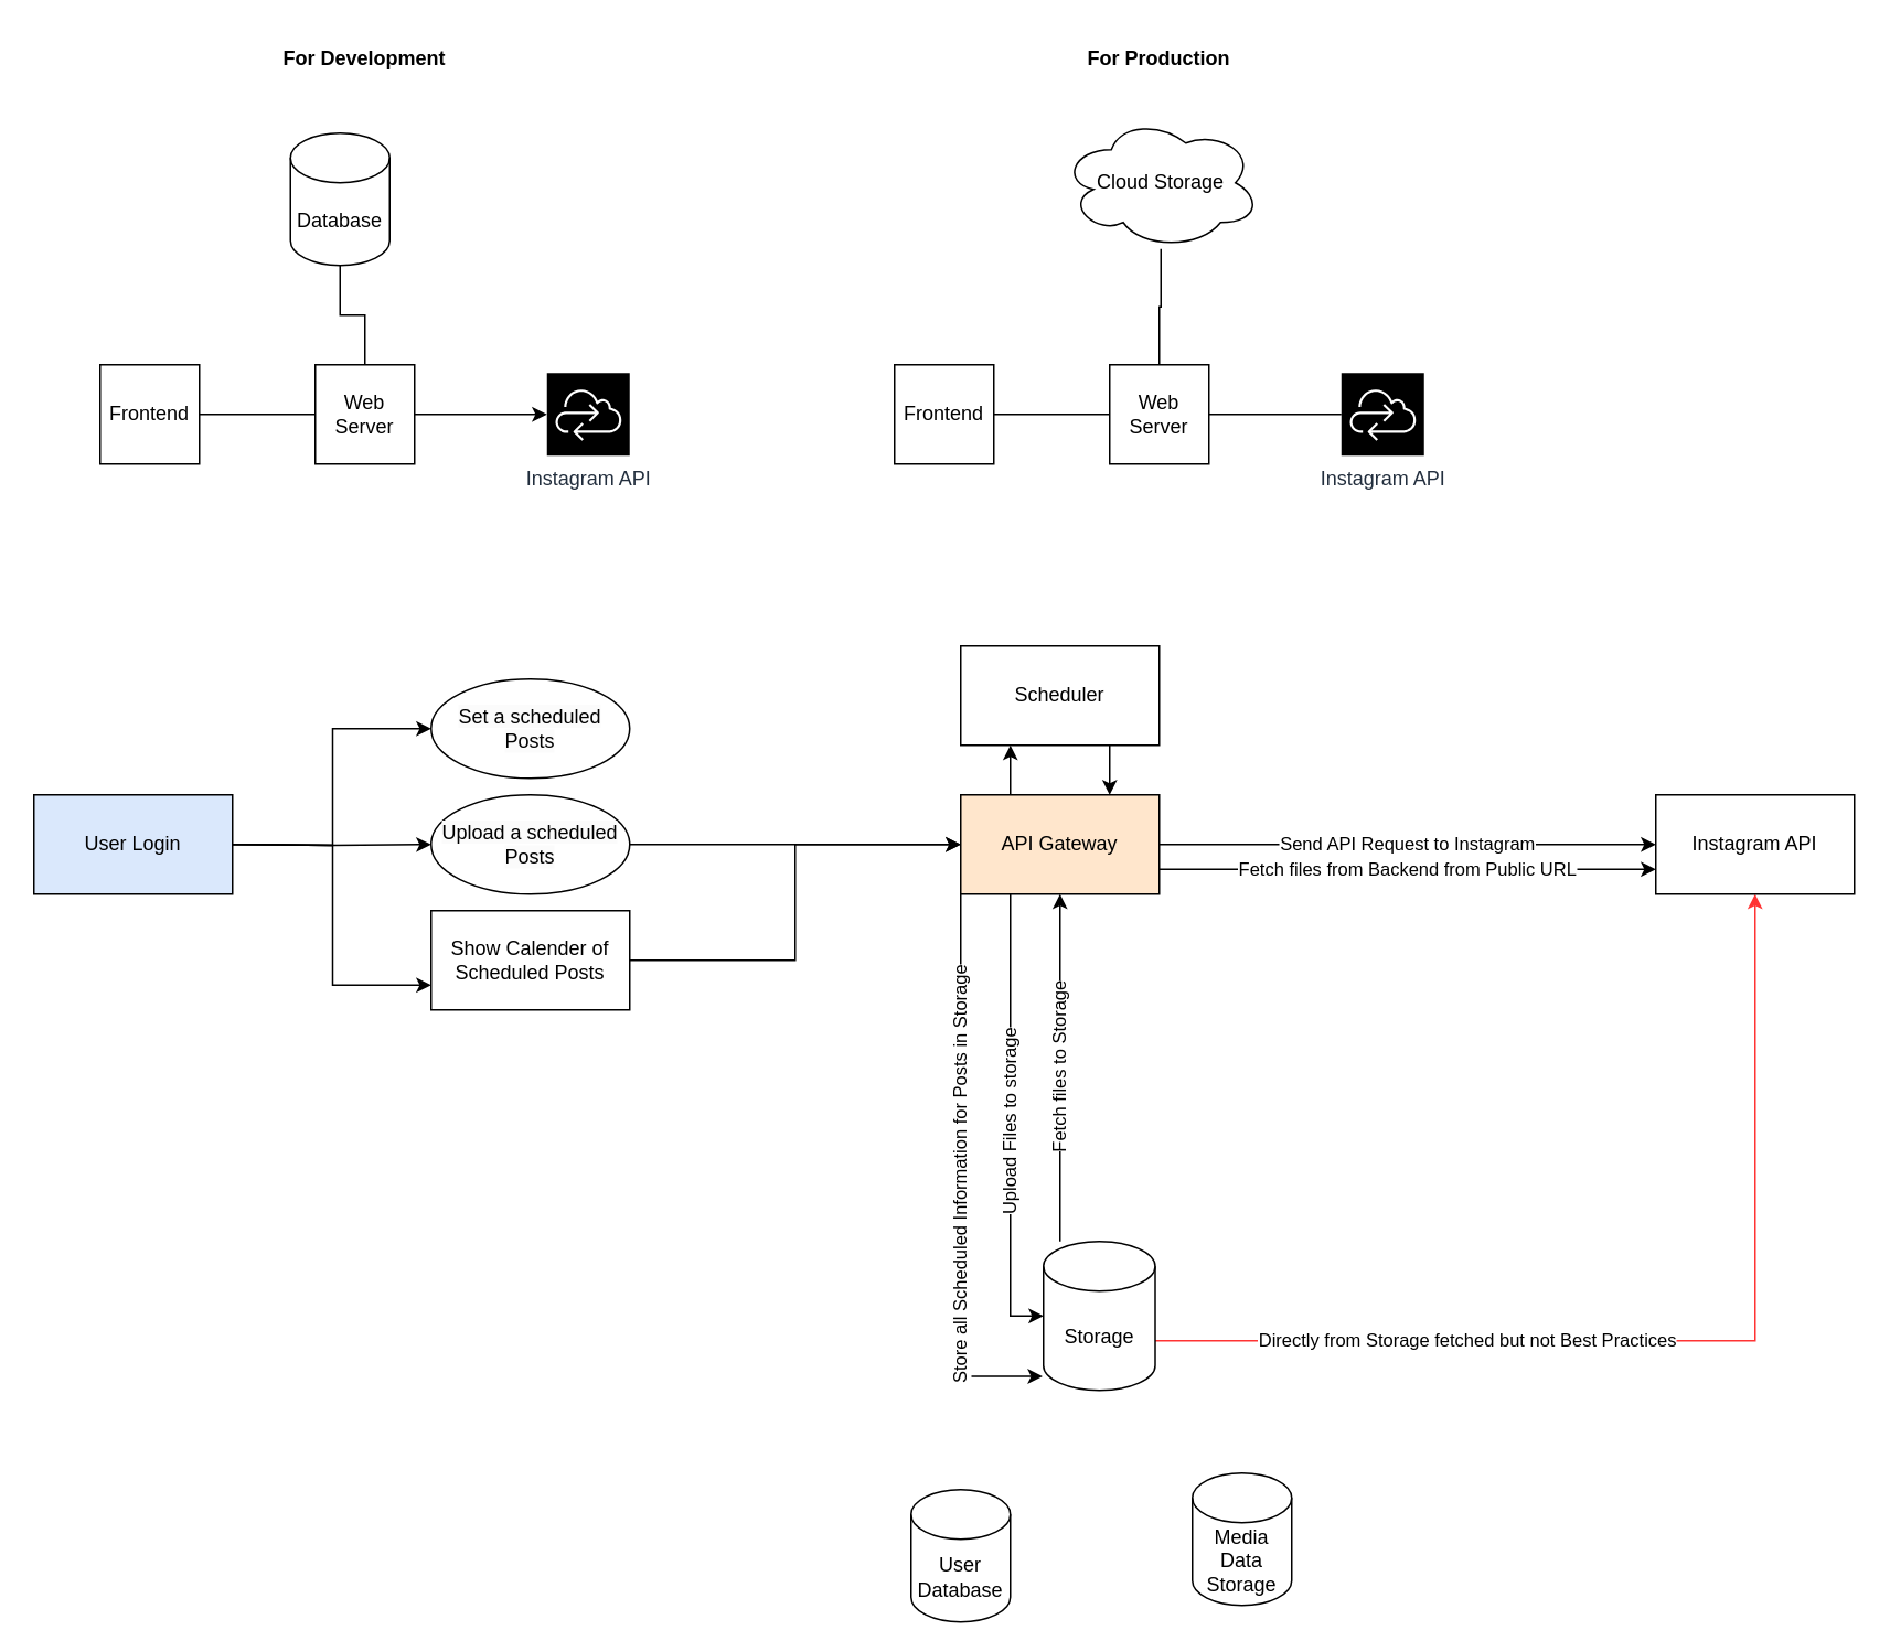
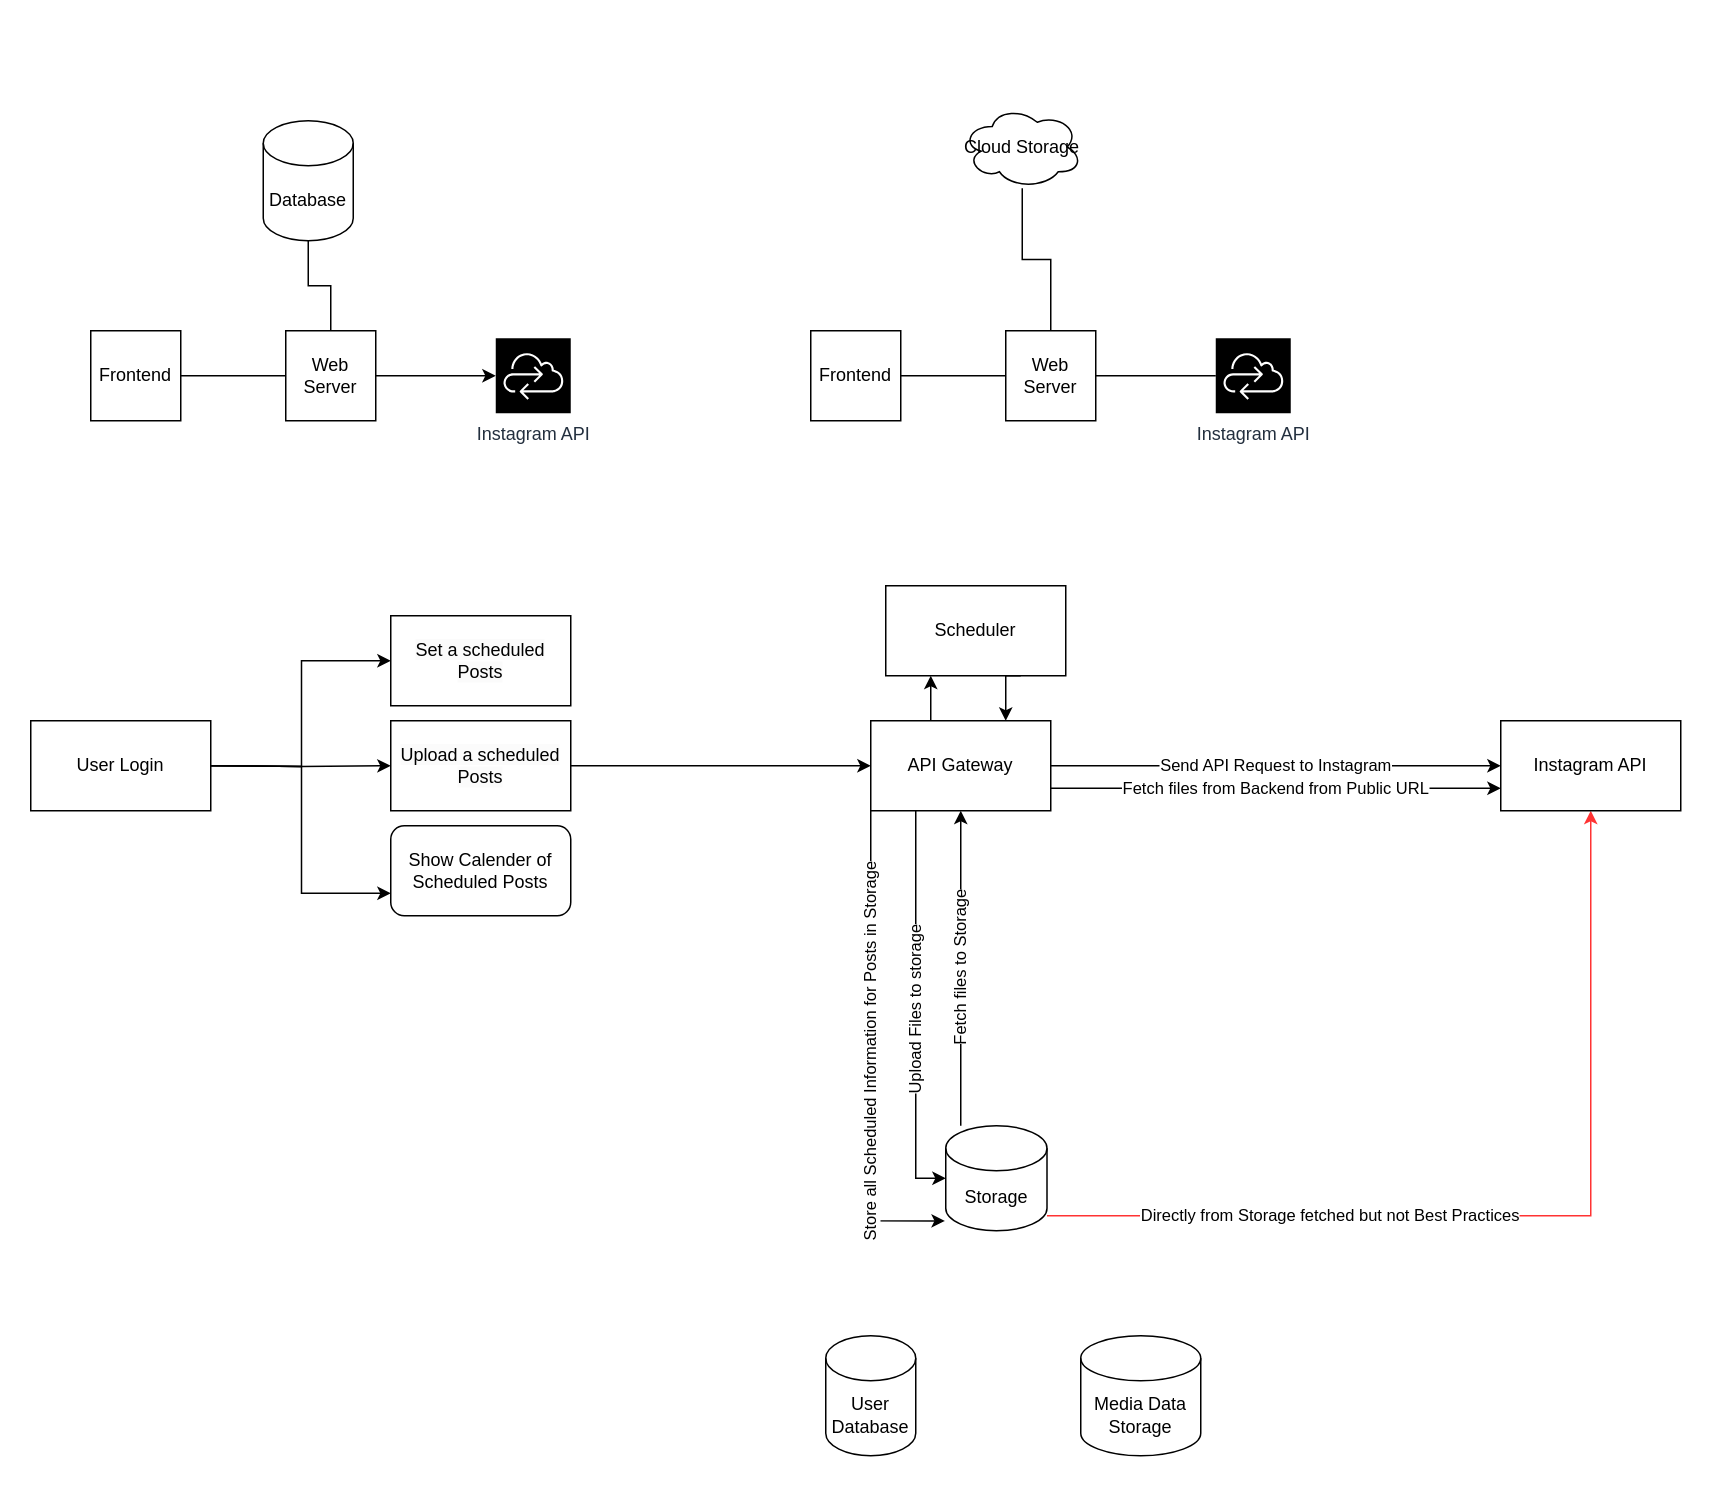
- <mxCell id="2" value="&lt;b&gt;For Development&lt;/b&gt;" style="text;html=1;align=center;verticalAlign=middle;whiteSpace=wrap;rounded=0;" vertex="1" parent="1"><mxGeometry x="155" y="20" width="130" height="30" as="geometry" /></mxCell>
- <mxCell id="3" value="&lt;b&gt;For Production&lt;/b&gt;" style="text;html=1;align=center;verticalAlign=middle;whiteSpace=wrap;rounded=0;" vertex="1" parent="1"><mxGeometry x="635" y="20" width="130" height="30" as="geometry" /></mxCell>
- <mxCell id="17" value="Cloud Storage" style="ellipse;shape=cloud;whiteSpace=wrap;html=1;" vertex="1" parent="1"><mxGeometry x="641" y="70" width="120" height="80" as="geometry" /></mxCell>
+ <mxCell id="17" value="Cloud Storage" style="ellipse;shape=cloud;whiteSpace=wrap;html=1;" vertex="1" parent="1"><mxGeometry x="641" y="70" width="80" height="55" as="geometry" /></mxCell>
- <mxCell id="26" value="Scheduler" style="rounded=0;whiteSpace=wrap;html=1;" vertex="1" parent="1"><mxGeometry x="580" y="390" width="120" height="60" as="geometry" /></mxCell>
+ <mxCell id="26" value="Scheduler" style="rounded=0;whiteSpace=wrap;html=1;" vertex="1" parent="1"><mxGeometry x="590" y="390" width="120" height="60" as="geometry" /></mxCell>
- <mxCell id="35" value="&lt;span style=&quot;color: rgb(0, 0, 0); font-family: Helvetica; font-size: 12px; font-style: normal; font-variant-ligatures: normal; font-variant-caps: normal; font-weight: 400; letter-spacing: normal; orphans: 2; text-align: center; text-indent: 0px; text-transform: none; widows: 2; word-spacing: 0px; -webkit-text-stroke-width: 0px; white-space: normal; background-color: rgb(251, 251, 251); text-decoration-thickness: initial; text-decoration-style: initial; text-decoration-color: initial; display: inline !important; float: none;&quot;&gt;Set a scheduled Posts&lt;/span&gt;" style="ellipse;whiteSpace=wrap;html=1;" vertex="1" parent="1"><mxGeometry x="260" y="410" width="120" height="60" as="geometry" /></mxCell>
+ <mxCell id="35" value="&lt;span style=&quot;color: rgb(0, 0, 0); font-family: Helvetica; font-size: 12px; font-style: normal; font-variant-ligatures: normal; font-variant-caps: normal; font-weight: 400; letter-spacing: normal; orphans: 2; text-align: center; text-indent: 0px; text-transform: none; widows: 2; word-spacing: 0px; -webkit-text-stroke-width: 0px; white-space: normal; background-color: rgb(251, 251, 251); text-decoration-thickness: initial; text-decoration-style: initial; text-decoration-color: initial; display: inline !important; float: none;&quot;&gt;Set a scheduled Posts&lt;/span&gt;" style="rounded=0;whiteSpace=wrap;html=1;" vertex="1" parent="1"><mxGeometry x="260" y="410" width="120" height="60" as="geometry" /></mxCell>
- <mxCell id="21" value="User Login" style="rounded=0;whiteSpace=wrap;html=1;fillColor=#dae8fc;" vertex="1" parent="1"><mxGeometry x="20" y="480" width="120" height="60" as="geometry" /></mxCell>
+ <mxCell id="21" value="User Login" style="rounded=0;whiteSpace=wrap;html=1;" vertex="1" parent="1"><mxGeometry x="20" y="480" width="120" height="60" as="geometry" /></mxCell>
- <mxCell id="32" value="&lt;meta charset=&quot;utf-8&quot;&gt;&lt;span style=&quot;color: rgb(0, 0, 0); font-family: Helvetica; font-size: 12px; font-style: normal; font-variant-ligatures: normal; font-variant-caps: normal; font-weight: 400; letter-spacing: normal; orphans: 2; text-align: center; text-indent: 0px; text-transform: none; widows: 2; word-spacing: 0px; -webkit-text-stroke-width: 0px; white-space: normal; background-color: rgb(251, 251, 251); text-decoration-thickness: initial; text-decoration-style: initial; text-decoration-color: initial; display: inline !important; float: none;&quot;&gt;Upload a scheduled Posts&lt;/span&gt;" style="ellipse;whiteSpace=wrap;html=1;" vertex="1" parent="1"><mxGeometry x="260" y="480" width="120" height="60" as="geometry" /></mxCell>
+ <mxCell id="32" value="&lt;meta charset=&quot;utf-8&quot;&gt;&lt;span style=&quot;color: rgb(0, 0, 0); font-family: Helvetica; font-size: 12px; font-style: normal; font-variant-ligatures: normal; font-variant-caps: normal; font-weight: 400; letter-spacing: normal; orphans: 2; text-align: center; text-indent: 0px; text-transform: none; widows: 2; word-spacing: 0px; -webkit-text-stroke-width: 0px; white-space: normal; background-color: rgb(251, 251, 251); text-decoration-thickness: initial; text-decoration-style: initial; text-decoration-color: initial; display: inline !important; float: none;&quot;&gt;Upload a scheduled Posts&lt;/span&gt;" style="rounded=0;whiteSpace=wrap;html=1;" vertex="1" parent="1"><mxGeometry x="260" y="480" width="120" height="60" as="geometry" /></mxCell>
- <mxCell id="30" value="API Gateway" style="rounded=0;whiteSpace=wrap;html=1;fillColor=#ffe6cc;" vertex="1" parent="1"><mxGeometry x="580" y="480" width="120" height="60" as="geometry" /></mxCell>
+ <mxCell id="30" value="API Gateway" style="rounded=0;whiteSpace=wrap;html=1;" vertex="1" parent="1"><mxGeometry x="580" y="480" width="120" height="60" as="geometry" /></mxCell>
- <mxCell id="34" value="Show Calender of Scheduled Posts" style="rounded=0;whiteSpace=wrap;html=1;" vertex="1" parent="1"><mxGeometry x="260" y="550" width="120" height="60" as="geometry" /></mxCell>
+ <mxCell id="34" value="Show Calender of Scheduled Posts" style="whiteSpace=wrap;html=1;rounded=1;" vertex="1" parent="1"><mxGeometry x="260" y="550" width="120" height="60" as="geometry" /></mxCell>
- <mxCell id="33" style="edgeStyle=orthogonalEdgeStyle;rounded=0;orthogonalLoop=1;jettySize=auto;html=1;entryX=0;entryY=0.5;entryDx=0;entryDy=0;" edge="1" parent="1" source="34" target="30"><mxGeometry relative="1" as="geometry" /></mxCell>
- <mxCell id="24" value="Storage" style="shape=cylinder3;whiteSpace=wrap;html=1;boundedLbl=1;backgroundOutline=1;size=15;" vertex="1" parent="1"><mxGeometry x="630" y="750" width="67.5" height="90" as="geometry" /></mxCell>
+ <mxCell id="24" value="Storage" style="shape=cylinder3;whiteSpace=wrap;html=1;boundedLbl=1;backgroundOutline=1;size=15;" vertex="1" parent="1"><mxGeometry x="630" y="750" width="67.5" height="70" as="geometry" /></mxCell>
- <mxCell id="38" value="Media Data Storage" style="shape=cylinder3;whiteSpace=wrap;html=1;boundedLbl=1;backgroundOutline=1;size=15;" vertex="1" parent="1"><mxGeometry x="720" y="890" width="60" height="80" as="geometry" /></mxCell>
+ <mxCell id="38" value="Media Data Storage" style="shape=cylinder3;whiteSpace=wrap;html=1;boundedLbl=1;backgroundOutline=1;size=15;" vertex="1" parent="1"><mxGeometry x="720" y="890" width="80" height="80" as="geometry" /></mxCell>
- <mxCell id="37" value="User Database" style="shape=cylinder3;whiteSpace=wrap;html=1;boundedLbl=1;backgroundOutline=1;size=15;" vertex="1" parent="1"><mxGeometry x="550" y="900" width="60" height="80" as="geometry" /></mxCell>
+ <mxCell id="37" value="User Database" style="shape=cylinder3;whiteSpace=wrap;html=1;boundedLbl=1;backgroundOutline=1;size=15;" vertex="1" parent="1"><mxGeometry x="550" y="890" width="60" height="80" as="geometry" /></mxCell>
